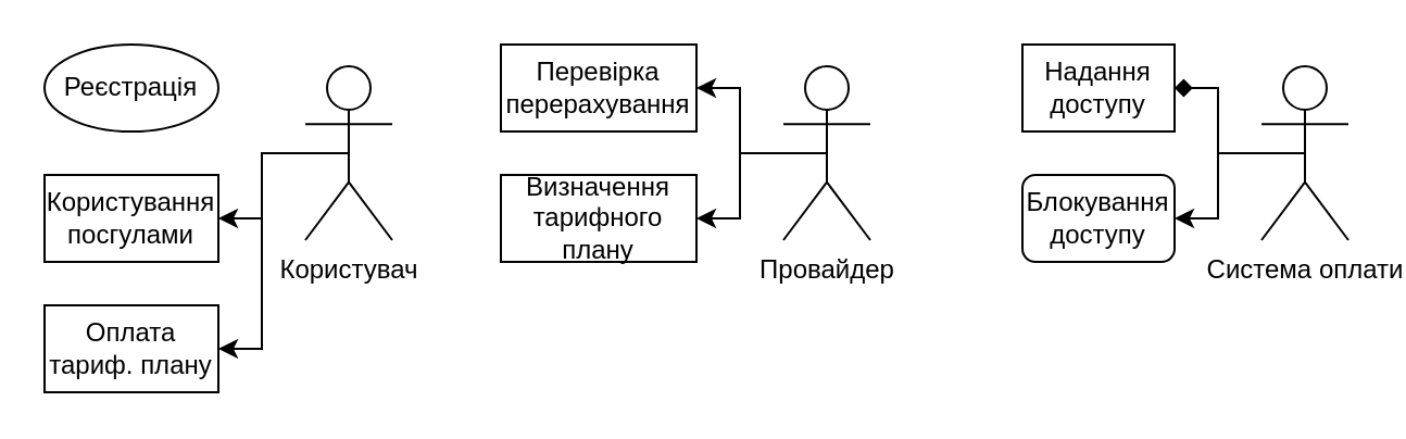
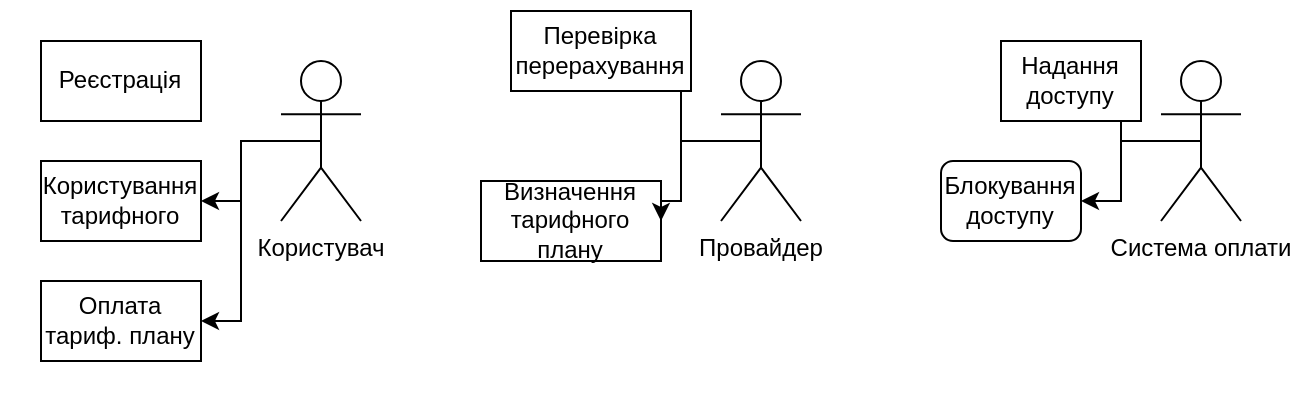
- <mxCell id="9" value="Реєстрація" style="ellipse;whiteSpace=wrap;html=1;" parent="1" vertex="1"><mxGeometry x="20" y="20" width="80" height="40" as="geometry" /></mxCell>
+ <mxCell id="9" value="Реєстрація" style="rounded=0;whiteSpace=wrap;html=1;" parent="1" vertex="1"><mxGeometry x="20" y="20" width="80" height="40" as="geometry" /></mxCell>
- <mxCell id="11" value="Перевірка&lt;br&gt;перерахування" style="rounded=0;whiteSpace=wrap;html=1;" parent="1" vertex="1"><mxGeometry x="230" y="20" width="90" height="40" as="geometry" /></mxCell>
+ <mxCell id="11" value="Перевірка&lt;br&gt;перерахування" style="rounded=0;whiteSpace=wrap;html=1;" parent="1" vertex="1"><mxGeometry x="255" y="5" width="90" height="40" as="geometry" /></mxCell>
- <mxCell id="12" value="Надання доступу" style="rounded=0;whiteSpace=wrap;html=1;" parent="1" vertex="1"><mxGeometry x="470" y="20" width="70" height="40" as="geometry" /></mxCell>
+ <mxCell id="12" value="Надання доступу" style="rounded=0;whiteSpace=wrap;html=1;" parent="1" vertex="1"><mxGeometry x="500" y="20" width="70" height="40" as="geometry" /></mxCell>
- <mxCell id="8" value="Користування&lt;br&gt;посгулами" style="rounded=0;whiteSpace=wrap;html=1;" parent="1" vertex="1"><mxGeometry x="20" y="80" width="80" height="40" as="geometry" /></mxCell>
+ <mxCell id="8" value="Користування&lt;br&gt;тарифного" style="rounded=0;whiteSpace=wrap;html=1;" parent="1" vertex="1"><mxGeometry x="20" y="80" width="80" height="40" as="geometry" /></mxCell>
- <mxCell id="10" value="Визначення тарифного плану" style="rounded=0;whiteSpace=wrap;html=1;" parent="1" vertex="1"><mxGeometry x="230" y="80" width="90" height="40" as="geometry" /></mxCell>
+ <mxCell id="10" value="Визначення тарифного плану" style="rounded=0;whiteSpace=wrap;html=1;" parent="1" vertex="1"><mxGeometry x="240" y="90" width="90" height="40" as="geometry" /></mxCell>
